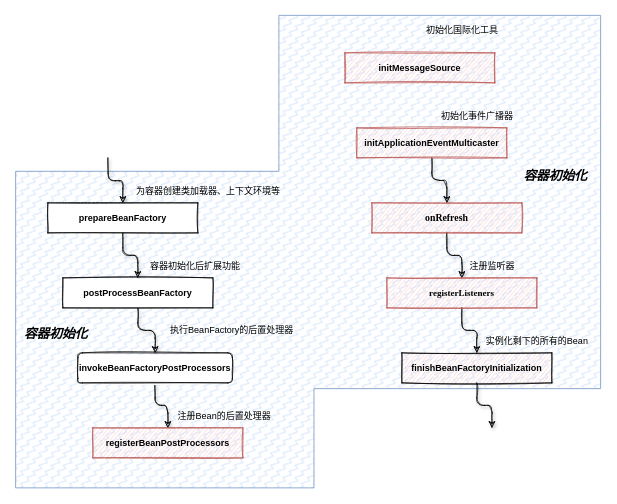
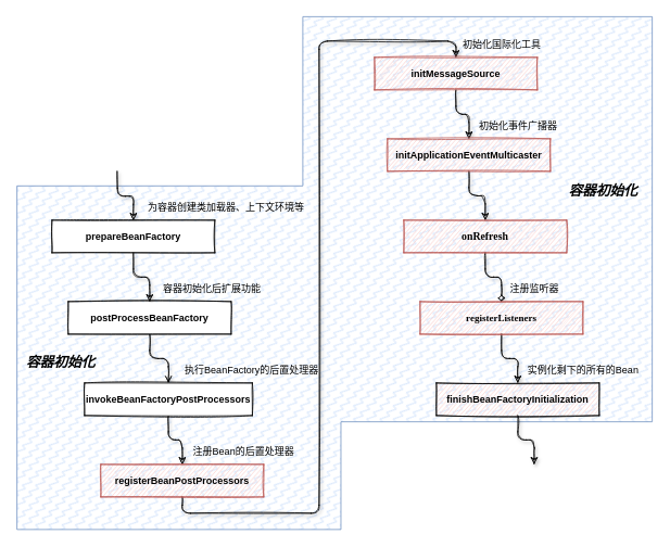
- <mxCell id="26" value="初始化国际化工具" style="text;html=1;align=center;verticalAlign=middle;resizable=0;points=[];autosize=1;strokeColor=none;fillColor=none;fontColor=#000000;" parent="1" vertex="1"><mxGeometry x="555" y="25" width="120" height="30" as="geometry" /></mxCell>
+ <mxCell id="26" value="初始化国际化工具" style="text;html=1;align=center;verticalAlign=middle;resizable=0;points=[];autosize=1;strokeColor=none;fillColor=none;fontColor=#000000;" parent="1" vertex="1"><mxGeometry x="555" y="40" width="120" height="30" as="geometry" /></mxCell>
+ <mxCell id="12" style="edgeStyle=orthogonalEdgeStyle;rounded=1;sketch=1;orthogonalLoop=1;jettySize=auto;html=1;exitX=0.5;exitY=1;exitDx=0;exitDy=0;entryX=0.5;entryY=0;entryDx=0;entryDy=0;shadow=1;labelBackgroundColor=none;fontColor=#000000;" parent="1" source="13" target="15" edge="1"><mxGeometry relative="1" as="geometry" /></mxCell>
+ <mxCell id="10" style="edgeStyle=orthogonalEdgeStyle;rounded=1;sketch=1;orthogonalLoop=1;jettySize=auto;html=1;exitX=0.5;exitY=1;exitDx=0;exitDy=0;entryX=0.5;entryY=0;entryDx=0;entryDy=0;shadow=1;labelBackgroundColor=none;fontColor=#000000;" parent="1" source="11" target="13" edge="1"><mxGeometry relative="1" as="geometry" /></mxCell>
- <mxCell id="16" style="edgeStyle=orthogonalEdgeStyle;rounded=1;sketch=1;orthogonalLoop=1;jettySize=auto;html=1;exitX=0.5;exitY=1;exitDx=0;exitDy=0;shadow=1;labelBackgroundColor=none;fontColor=#000000;" parent="1" source="17" target="19" edge="1"><mxGeometry relative="1" as="geometry" /></mxCell>
+ <mxCell id="16" style="edgeStyle=orthogonalEdgeStyle;rounded=1;sketch=1;orthogonalLoop=1;jettySize=auto;html=1;exitX=0.5;exitY=1;exitDx=0;exitDy=0;shadow=1;labelBackgroundColor=none;fontColor=#000000;endArrow=diamond;" parent="1" source="17" target="19" edge="1"><mxGeometry relative="1" as="geometry" /></mxCell>
- <mxCell id="24" value="执行BeanFactory的后置处理器" style="text;html=1;align=center;verticalAlign=middle;resizable=0;points=[];autosize=1;strokeColor=none;fillColor=none;fontColor=#000000;" parent="1" vertex="1"><mxGeometry x="213" y="425" width="190" height="30" as="geometry" /></mxCell>
+ <mxCell id="24" value="执行BeanFactory的后置处理器" style="text;html=1;align=center;verticalAlign=middle;resizable=0;points=[];autosize=1;strokeColor=none;fillColor=none;fontColor=#000000;" parent="1" vertex="1"><mxGeometry x="213" y="440" width="190" height="30" as="geometry" /></mxCell>
- <mxCell id="6" style="edgeStyle=orthogonalEdgeStyle;rounded=1;sketch=1;orthogonalLoop=1;jettySize=auto;html=1;exitX=0.5;exitY=1;exitDx=0;exitDy=0;entryX=0.5;entryY=0;entryDx=0;entryDy=0;shadow=1;labelBackgroundColor=none;fontColor=#000000;" parent="1" source="7" target="9" edge="1"><mxGeometry relative="1" as="geometry" /></mxCell>
+ <mxCell id="6" style="edgeStyle=orthogonalEdgeStyle;rounded=1;sketch=1;orthogonalLoop=1;jettySize=auto;html=1;exitX=0.5;exitY=1;exitDx=0;exitDy=0;entryX=0.5;entryY=0;entryDx=0;entryDy=0;shadow=1;labelBackgroundColor=none;fontColor=#000000;endArrow=open;" parent="1" source="7" target="9" edge="1"><mxGeometry relative="1" as="geometry" /></mxCell>
- <mxCell id="9" value="invokeBeanFactoryPostProcessors" style="whiteSpace=wrap;html=1;sketch=1;fontStyle=1;rounded=1;" parent="1" vertex="1"><mxGeometry x="103" y="470" width="206" height="40" as="geometry" /></mxCell>
+ <mxCell id="9" value="invokeBeanFactoryPostProcessors" style="rounded=0;whiteSpace=wrap;html=1;sketch=1;fontStyle=1" parent="1" vertex="1"><mxGeometry x="103" y="470" width="206" height="40" as="geometry" /></mxCell>
